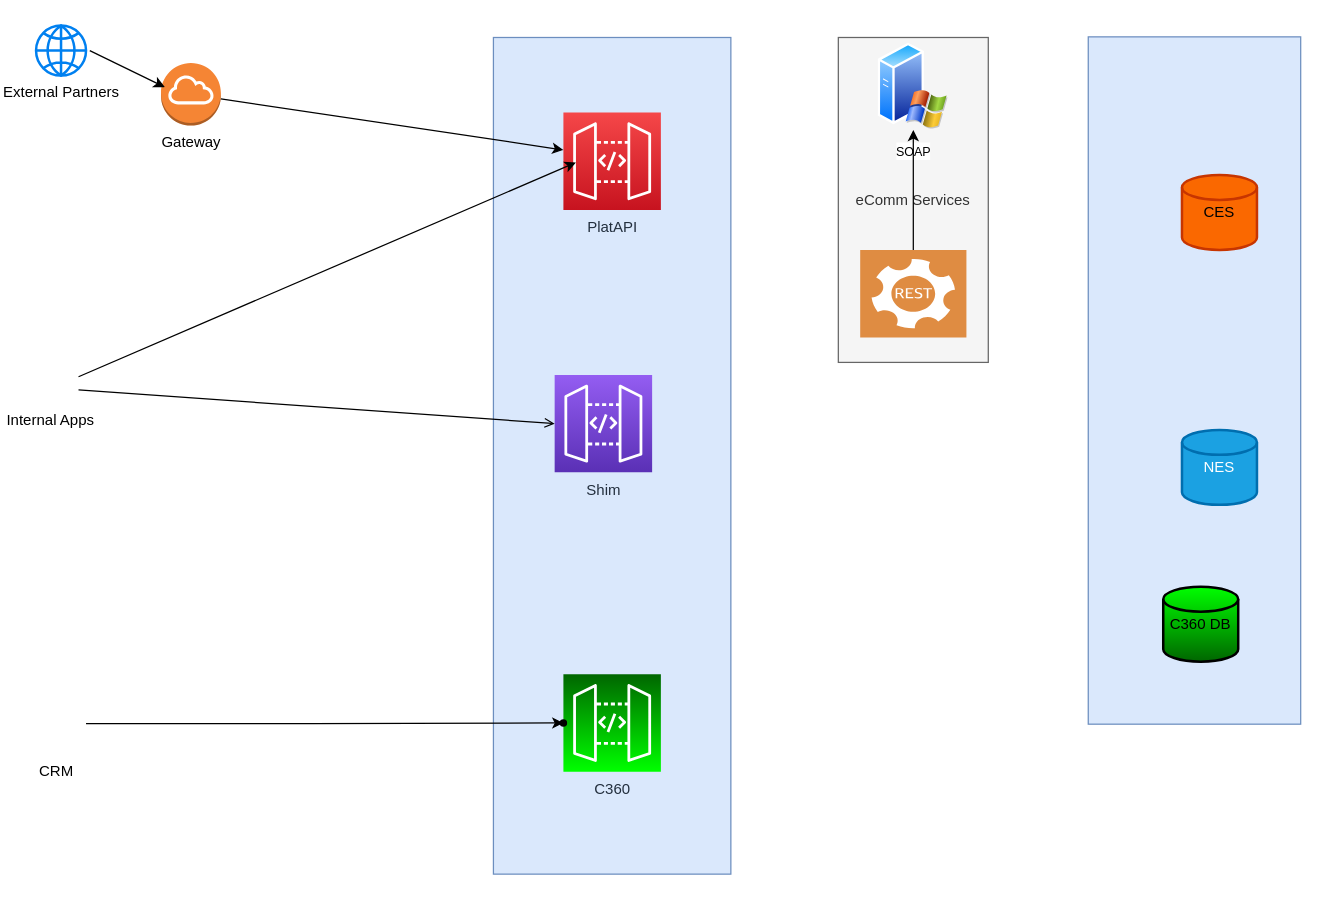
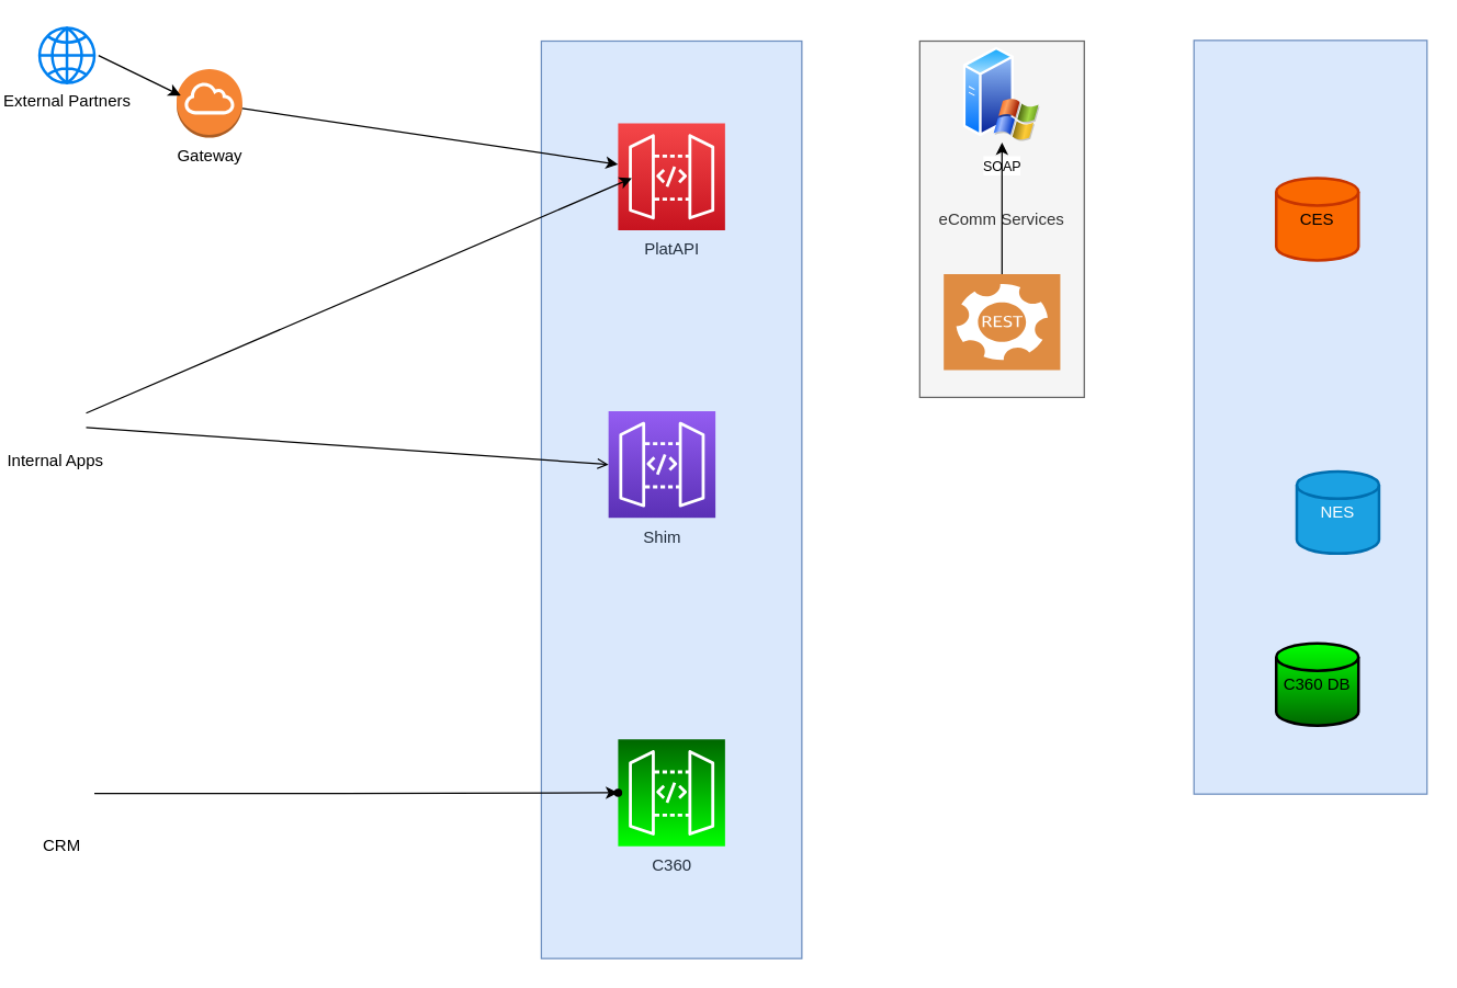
- <mxCell id="13" value="CES" style="strokeWidth=2;html=1;shape=mxgraph.flowchart.database;whiteSpace=wrap;fillColor=#fa6800;strokeColor=#C73500;fontColor=#000000;" parent="1" vertex="1"><mxGeometry x="945" y="139.5" width="60" height="60" as="geometry" /></mxCell>
+ <mxCell id="13" value="CES" style="strokeWidth=2;html=1;shape=mxgraph.flowchart.database;whiteSpace=wrap;fillColor=#fa6800;strokeColor=#C73500;fontColor=#000000;" parent="1" vertex="1"><mxGeometry x="930" y="129.5" width="60" height="60" as="geometry" /></mxCell>
